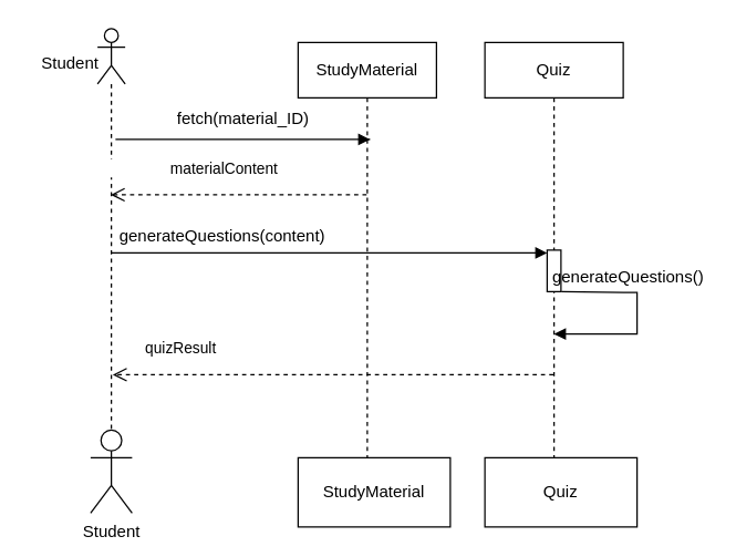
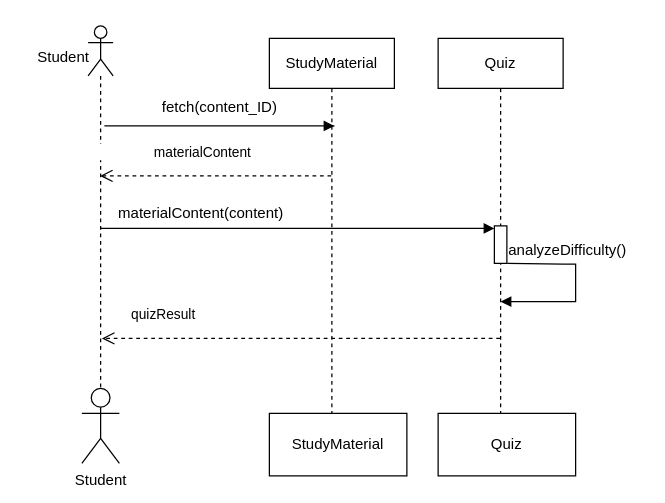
- <mxCell id="7" value="fetch(material_ID)" style="text;html=1;align=center;verticalAlign=middle;resizable=0;points=[];autosize=1;strokeColor=none;fillColor=none;" vertex="1" parent="1"><mxGeometry x="115" y="70" width="120" height="30" as="geometry" /></mxCell>
+ <mxCell id="7" value="fetch(content_ID)" style="text;html=1;align=center;verticalAlign=middle;resizable=0;points=[];autosize=1;strokeColor=none;fillColor=none;" vertex="1" parent="1"><mxGeometry x="115" y="70" width="120" height="30" as="geometry" /></mxCell>
- <mxCell id="15" value="generateQuestions(content)" style="text;html=1;align=center;verticalAlign=middle;resizable=0;points=[];autosize=1;strokeColor=none;fillColor=none;" vertex="1" parent="1"><mxGeometry x="75" y="155" width="170" height="30" as="geometry" /></mxCell>
+ <mxCell id="15" value="materialContent(content)" style="text;html=1;align=center;verticalAlign=middle;resizable=0;points=[];autosize=1;strokeColor=none;fillColor=none;" vertex="1" parent="1"><mxGeometry x="75" y="155" width="170" height="30" as="geometry" /></mxCell>
- <mxCell id="9" value="&amp;nbsp; &amp;nbsp; &amp;nbsp; &amp;nbsp; &amp;nbsp; &amp;nbsp; &amp;nbsp; generateQuestions()" style="text;html=1;align=center;verticalAlign=middle;resizable=0;points=[];autosize=1;strokeColor=none;fillColor=none;" vertex="1" parent="1"><mxGeometry x="350" y="185" width="160" height="30" as="geometry" /></mxCell>
+ <mxCell id="9" value="&amp;nbsp; &amp;nbsp; &amp;nbsp; &amp;nbsp; &amp;nbsp; &amp;nbsp; &amp;nbsp; analyzeDifficulty()" style="text;html=1;align=center;verticalAlign=middle;resizable=0;points=[];autosize=1;strokeColor=none;fillColor=none;" vertex="1" parent="1"><mxGeometry x="350" y="185" width="160" height="30" as="geometry" /></mxCell>
